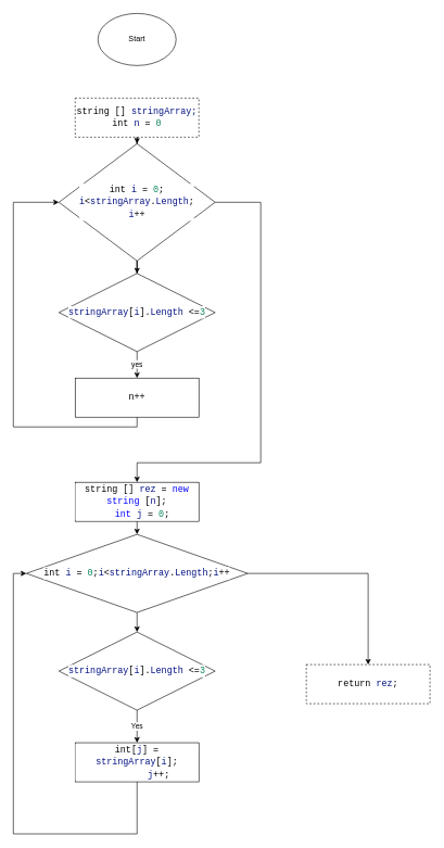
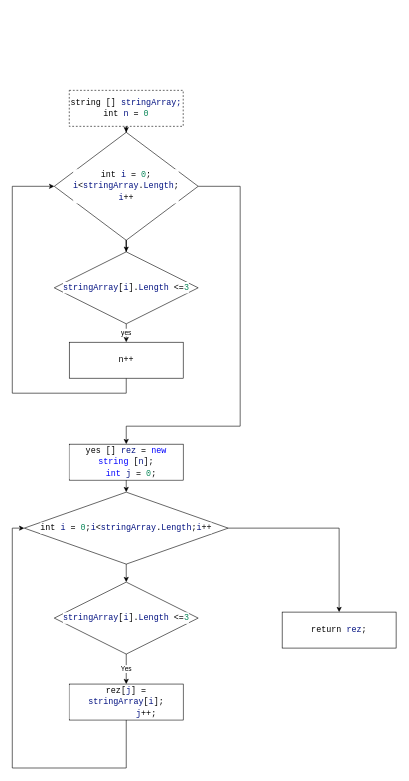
- <mxCell id="4" value="Start" style="ellipse;whiteSpace=wrap;html=1;" parent="1" vertex="1"><mxGeometry x="150" y="20" width="120" height="80" as="geometry" /></mxCell>
- <mxCell id="11" value="&lt;div style=&quot;background-color: rgb(255, 255, 255); font-family: Consolas, &amp;quot;Courier New&amp;quot;, monospace; font-size: 14px; line-height: 19px;&quot;&gt;n++&lt;/div&gt;" style="rounded=0;whiteSpace=wrap;html=1;" parent="1" vertex="1"><mxGeometry x="115" y="580" width="190" height="60" as="geometry" /></mxCell>
+ <mxCell id="11" value="&lt;div style=&quot;background-color: rgb(255, 255, 255); font-family: Consolas, &amp;quot;Courier New&amp;quot;, monospace; font-size: 14px; line-height: 19px;&quot;&gt;n++&lt;/div&gt;" style="rounded=0;whiteSpace=wrap;html=1;" parent="1" vertex="1"><mxGeometry x="115" y="570" width="190" height="60" as="geometry" /></mxCell>
- <mxCell id="13" value="&lt;div style=&quot;background-color: rgb(255, 255, 255); font-family: Consolas, &amp;quot;Courier New&amp;quot;, monospace; font-size: 14px; line-height: 19px;&quot;&gt;&lt;div&gt;string [] &lt;span style=&quot;color: #001080;&quot;&gt;rez&lt;/span&gt; = &lt;span style=&quot;color: #0000ff;&quot;&gt;new&lt;/span&gt; &lt;span style=&quot;color: #0000ff;&quot;&gt;string&lt;/span&gt; [&lt;span style=&quot;color: #001080;&quot;&gt;n&lt;/span&gt;];&lt;/div&gt;&lt;div&gt;&amp;nbsp; &lt;span style=&quot;color: #0000ff;&quot;&gt;int&lt;/span&gt; &lt;span style=&quot;color: #001080;&quot;&gt;j&lt;/span&gt; = &lt;span style=&quot;color: #098658;&quot;&gt;0&lt;/span&gt;;&lt;/div&gt;&lt;/div&gt;" style="rounded=0;whiteSpace=wrap;html=1;" parent="1" vertex="1"><mxGeometry x="115" y="740" width="190" height="60" as="geometry" /></mxCell>
+ <mxCell id="13" value="&lt;div style=&quot;background-color: rgb(255, 255, 255); font-family: Consolas, &amp;quot;Courier New&amp;quot;, monospace; font-size: 14px; line-height: 19px;&quot;&gt;&lt;div&gt;yes [] &lt;span style=&quot;color: #001080;&quot;&gt;rez&lt;/span&gt; = &lt;span style=&quot;color: #0000ff;&quot;&gt;new&lt;/span&gt; &lt;span style=&quot;color: #0000ff;&quot;&gt;string&lt;/span&gt; [&lt;span style=&quot;color: #001080;&quot;&gt;n&lt;/span&gt;];&lt;/div&gt;&lt;div&gt;&amp;nbsp; &lt;span style=&quot;color: #0000ff;&quot;&gt;int&lt;/span&gt; &lt;span style=&quot;color: #001080;&quot;&gt;j&lt;/span&gt; = &lt;span style=&quot;color: #098658;&quot;&gt;0&lt;/span&gt;;&lt;/div&gt;&lt;/div&gt;" style="rounded=0;whiteSpace=wrap;html=1;" parent="1" vertex="1"><mxGeometry x="115" y="740" width="190" height="60" as="geometry" /></mxCell>
- <mxCell id="12" value="&lt;div style=&quot;background-color: rgb(255, 255, 255); font-family: Consolas, &amp;quot;Courier New&amp;quot;, monospace; font-size: 14px; line-height: 19px;&quot;&gt;return &lt;span style=&quot;color: #001080;&quot;&gt;rez&lt;/span&gt;;&lt;/div&gt;" style="rounded=0;whiteSpace=wrap;html=1;dashed=1;" parent="1" vertex="1"><mxGeometry x="470" y="1020" width="190" height="60" as="geometry" /></mxCell>
+ <mxCell id="12" value="&lt;div style=&quot;background-color: rgb(255, 255, 255); font-family: Consolas, &amp;quot;Courier New&amp;quot;, monospace; font-size: 14px; line-height: 19px;&quot;&gt;return &lt;span style=&quot;color: #001080;&quot;&gt;rez&lt;/span&gt;;&lt;/div&gt;" style="rounded=0;whiteSpace=wrap;html=1;" parent="1" vertex="1"><mxGeometry x="470" y="1020" width="190" height="60" as="geometry" /></mxCell>
- <mxCell id="18" value="&lt;div style=&quot;background-color: rgb(255, 255, 255); font-family: Consolas, &amp;quot;Courier New&amp;quot;, monospace; font-size: 14px; line-height: 19px;&quot;&gt;&lt;div style=&quot;line-height: 19px;&quot;&gt;&lt;div&gt;int[&lt;span style=&quot;color: #001080;&quot;&gt;j&lt;/span&gt;] = &lt;span style=&quot;color: #001080;&quot;&gt;stringArray&lt;/span&gt;[&lt;span style=&quot;color: #001080;&quot;&gt;i&lt;/span&gt;];&lt;/div&gt;&lt;div&gt;&amp;nbsp; &amp;nbsp; &amp;nbsp; &amp;nbsp; &lt;span style=&quot;color: #001080;&quot;&gt;j&lt;/span&gt;++;&lt;/div&gt;&lt;/div&gt;&lt;/div&gt;" style="rounded=0;whiteSpace=wrap;html=1;" vertex="1" parent="1"><mxGeometry x="115" y="1140" width="190" height="60" as="geometry" /></mxCell>
+ <mxCell id="18" value="&lt;div style=&quot;background-color: rgb(255, 255, 255); font-family: Consolas, &amp;quot;Courier New&amp;quot;, monospace; font-size: 14px; line-height: 19px;&quot;&gt;&lt;div style=&quot;line-height: 19px;&quot;&gt;&lt;div&gt;rez[&lt;span style=&quot;color: #001080;&quot;&gt;j&lt;/span&gt;] = &lt;span style=&quot;color: #001080;&quot;&gt;stringArray&lt;/span&gt;[&lt;span style=&quot;color: #001080;&quot;&gt;i&lt;/span&gt;];&lt;/div&gt;&lt;div&gt;&amp;nbsp; &amp;nbsp; &amp;nbsp; &amp;nbsp; &lt;span style=&quot;color: #001080;&quot;&gt;j&lt;/span&gt;++;&lt;/div&gt;&lt;/div&gt;&lt;/div&gt;" style="rounded=0;whiteSpace=wrap;html=1;" vertex="1" parent="1"><mxGeometry x="115" y="1140" width="190" height="60" as="geometry" /></mxCell>
